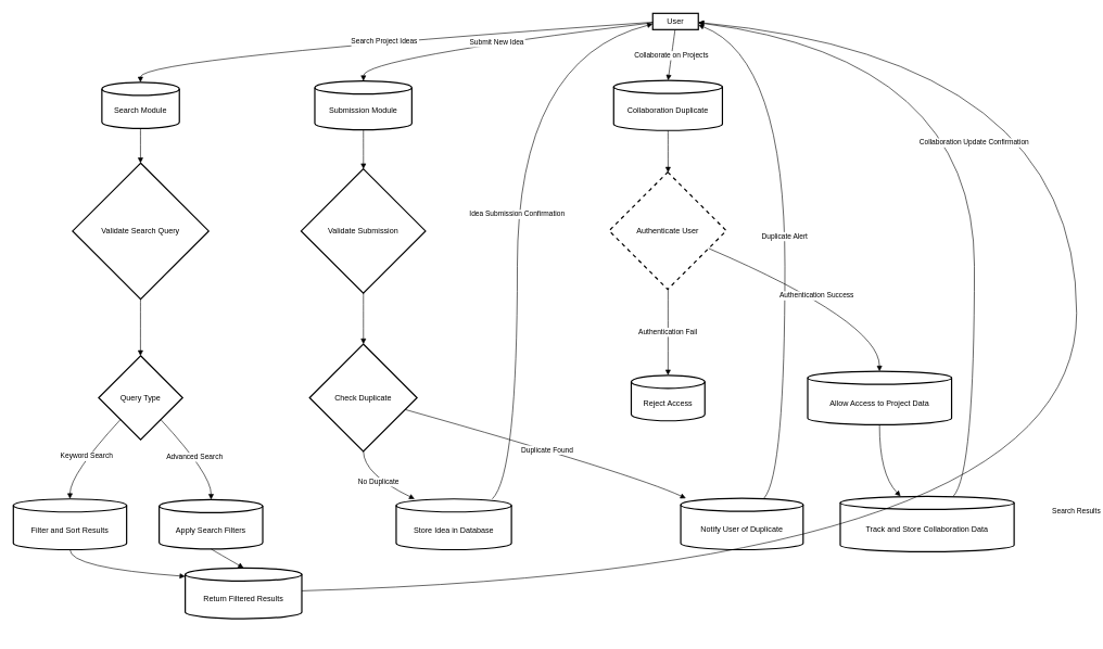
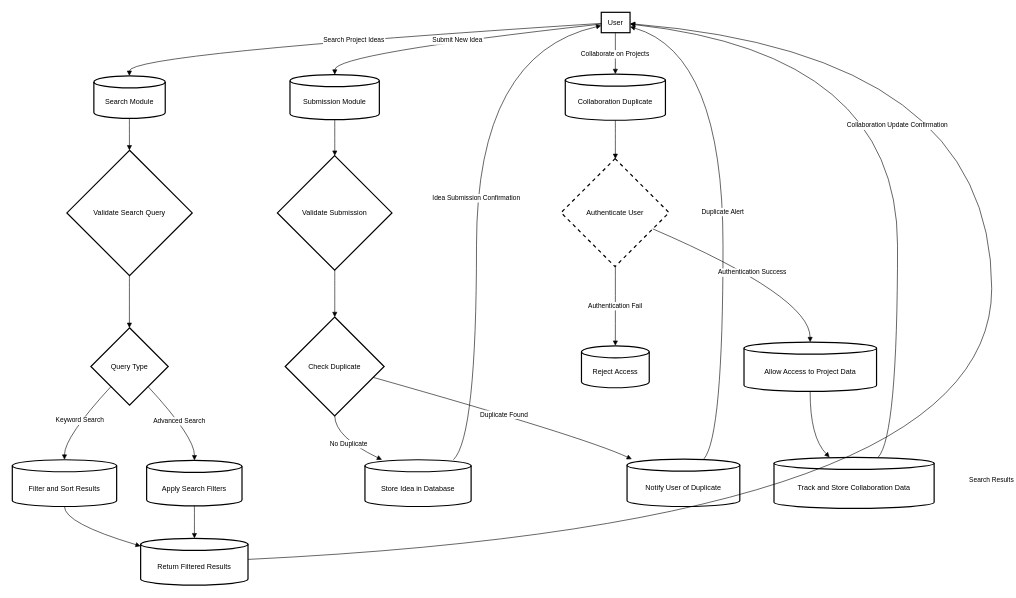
- <mxCell id="2" value="User" style="whiteSpace=wrap;strokeWidth=2;" vertex="1" parent="1"><mxGeometry x="1002" y="20" width="70" height="25" as="geometry" /></mxCell>
+ <mxCell id="2" value="User" style="whiteSpace=wrap;strokeWidth=2;" vertex="1" parent="1"><mxGeometry x="1002" y="20" width="48" height="34" as="geometry" /></mxCell>
- <mxCell id="8" value="Return Filtered Results" style="shape=cylinder3;boundedLbl=1;backgroundOutline=1;size=10;strokeWidth=2;whiteSpace=wrap;" vertex="1" parent="1"><mxGeometry x="284" y="872" width="179" height="78" as="geometry" /></mxCell>
+ <mxCell id="8" value="Return Filtered Results" style="shape=cylinder3;boundedLbl=1;backgroundOutline=1;size=10;strokeWidth=2;whiteSpace=wrap;" vertex="1" parent="1"><mxGeometry x="234" y="897" width="179" height="78" as="geometry" /></mxCell>
